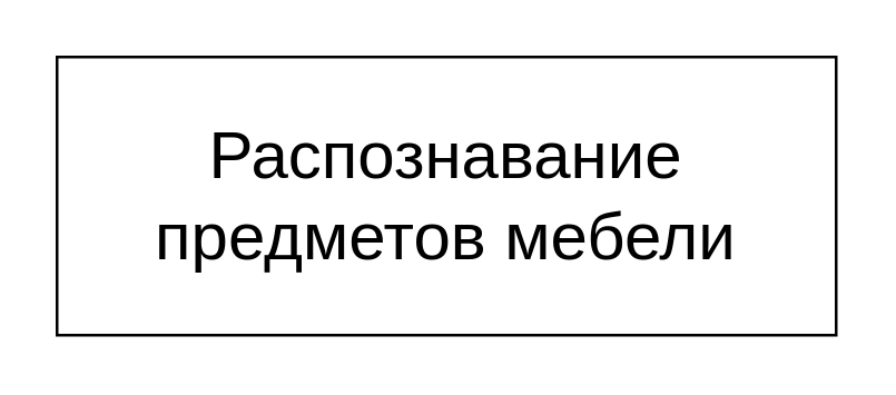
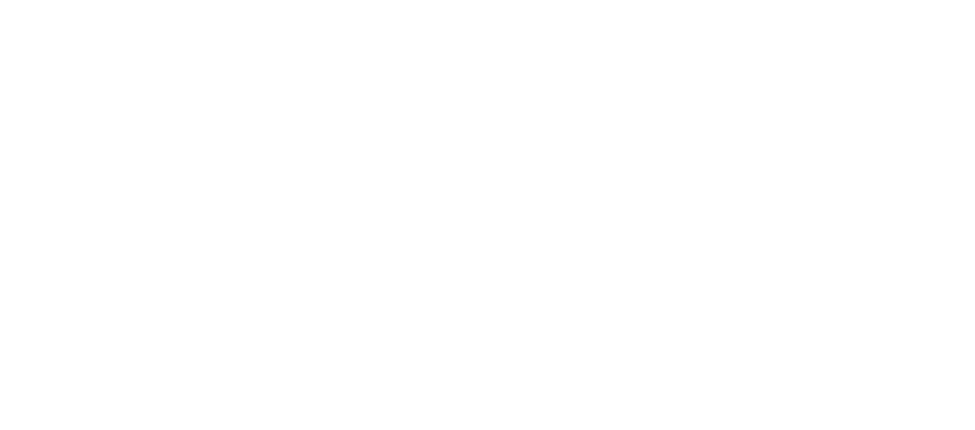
- <mxCell id="2" value="&lt;font style=&quot;font-size: 24px;&quot;&gt;Распознавание предметов мебели&lt;/font&gt;" style="rounded=0;whiteSpace=wrap;html=1;" vertex="1" parent="1"><mxGeometry x="20" y="20" width="280" height="100" as="geometry" /></mxCell>
